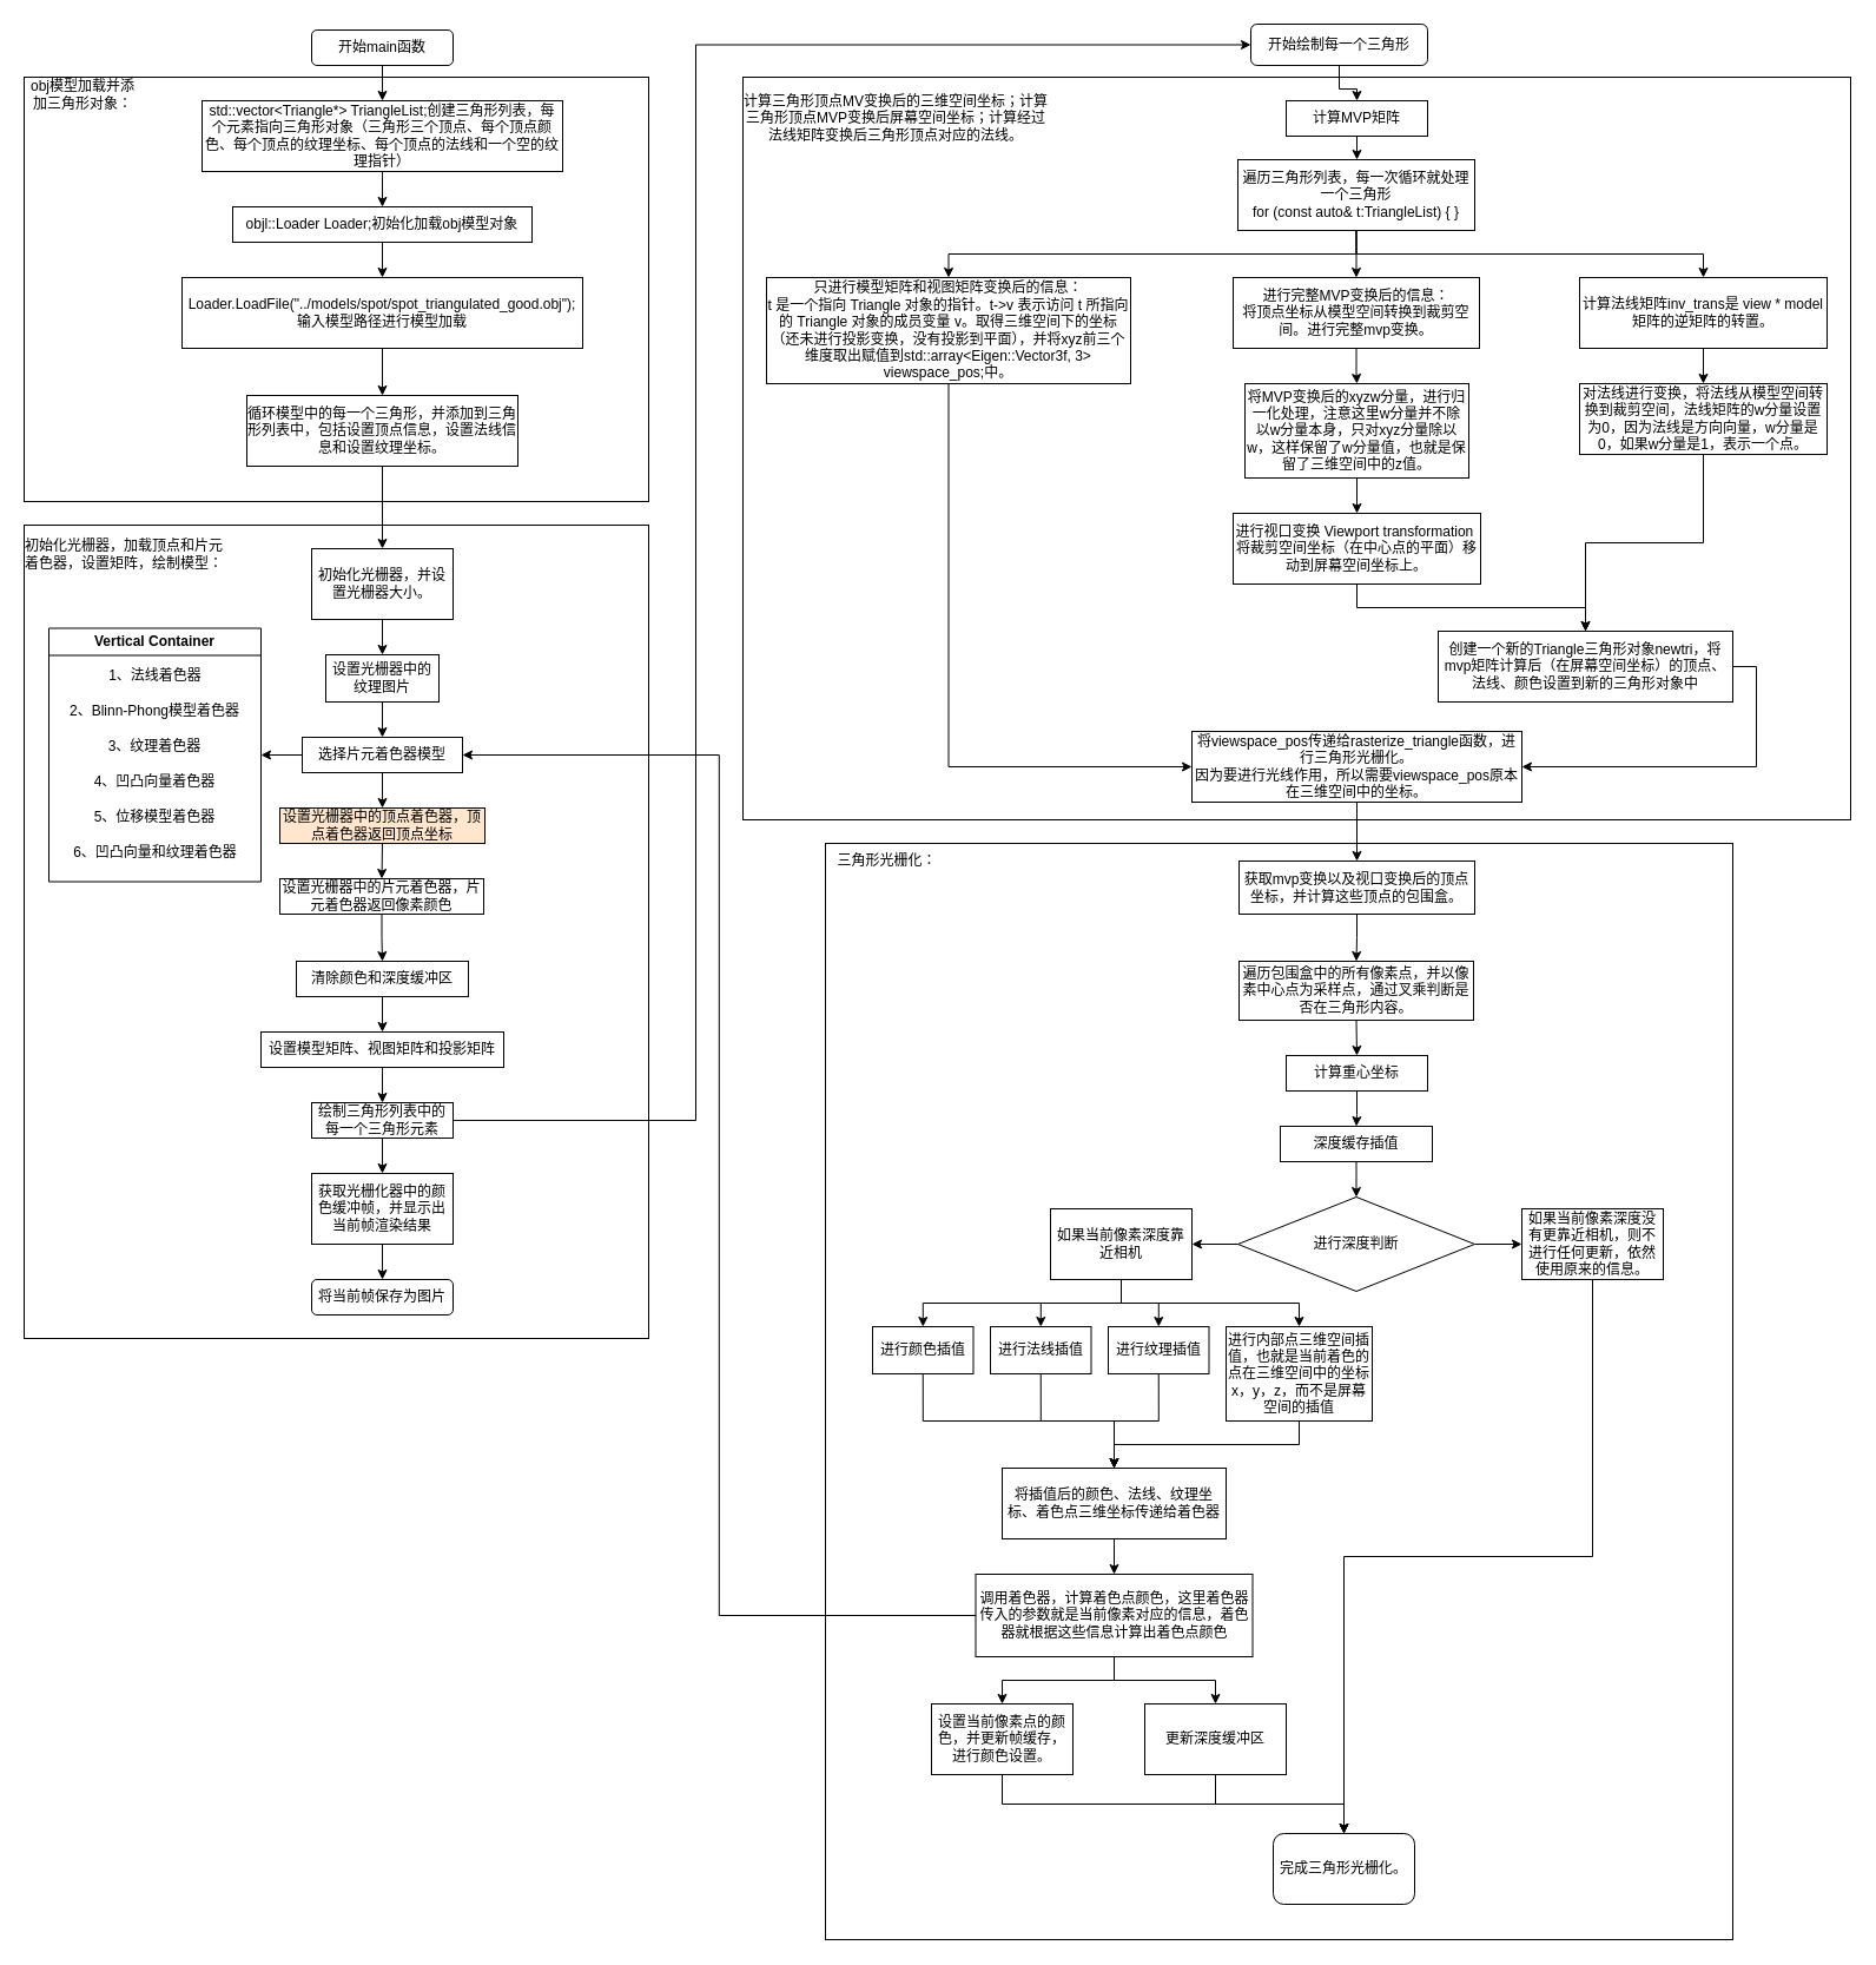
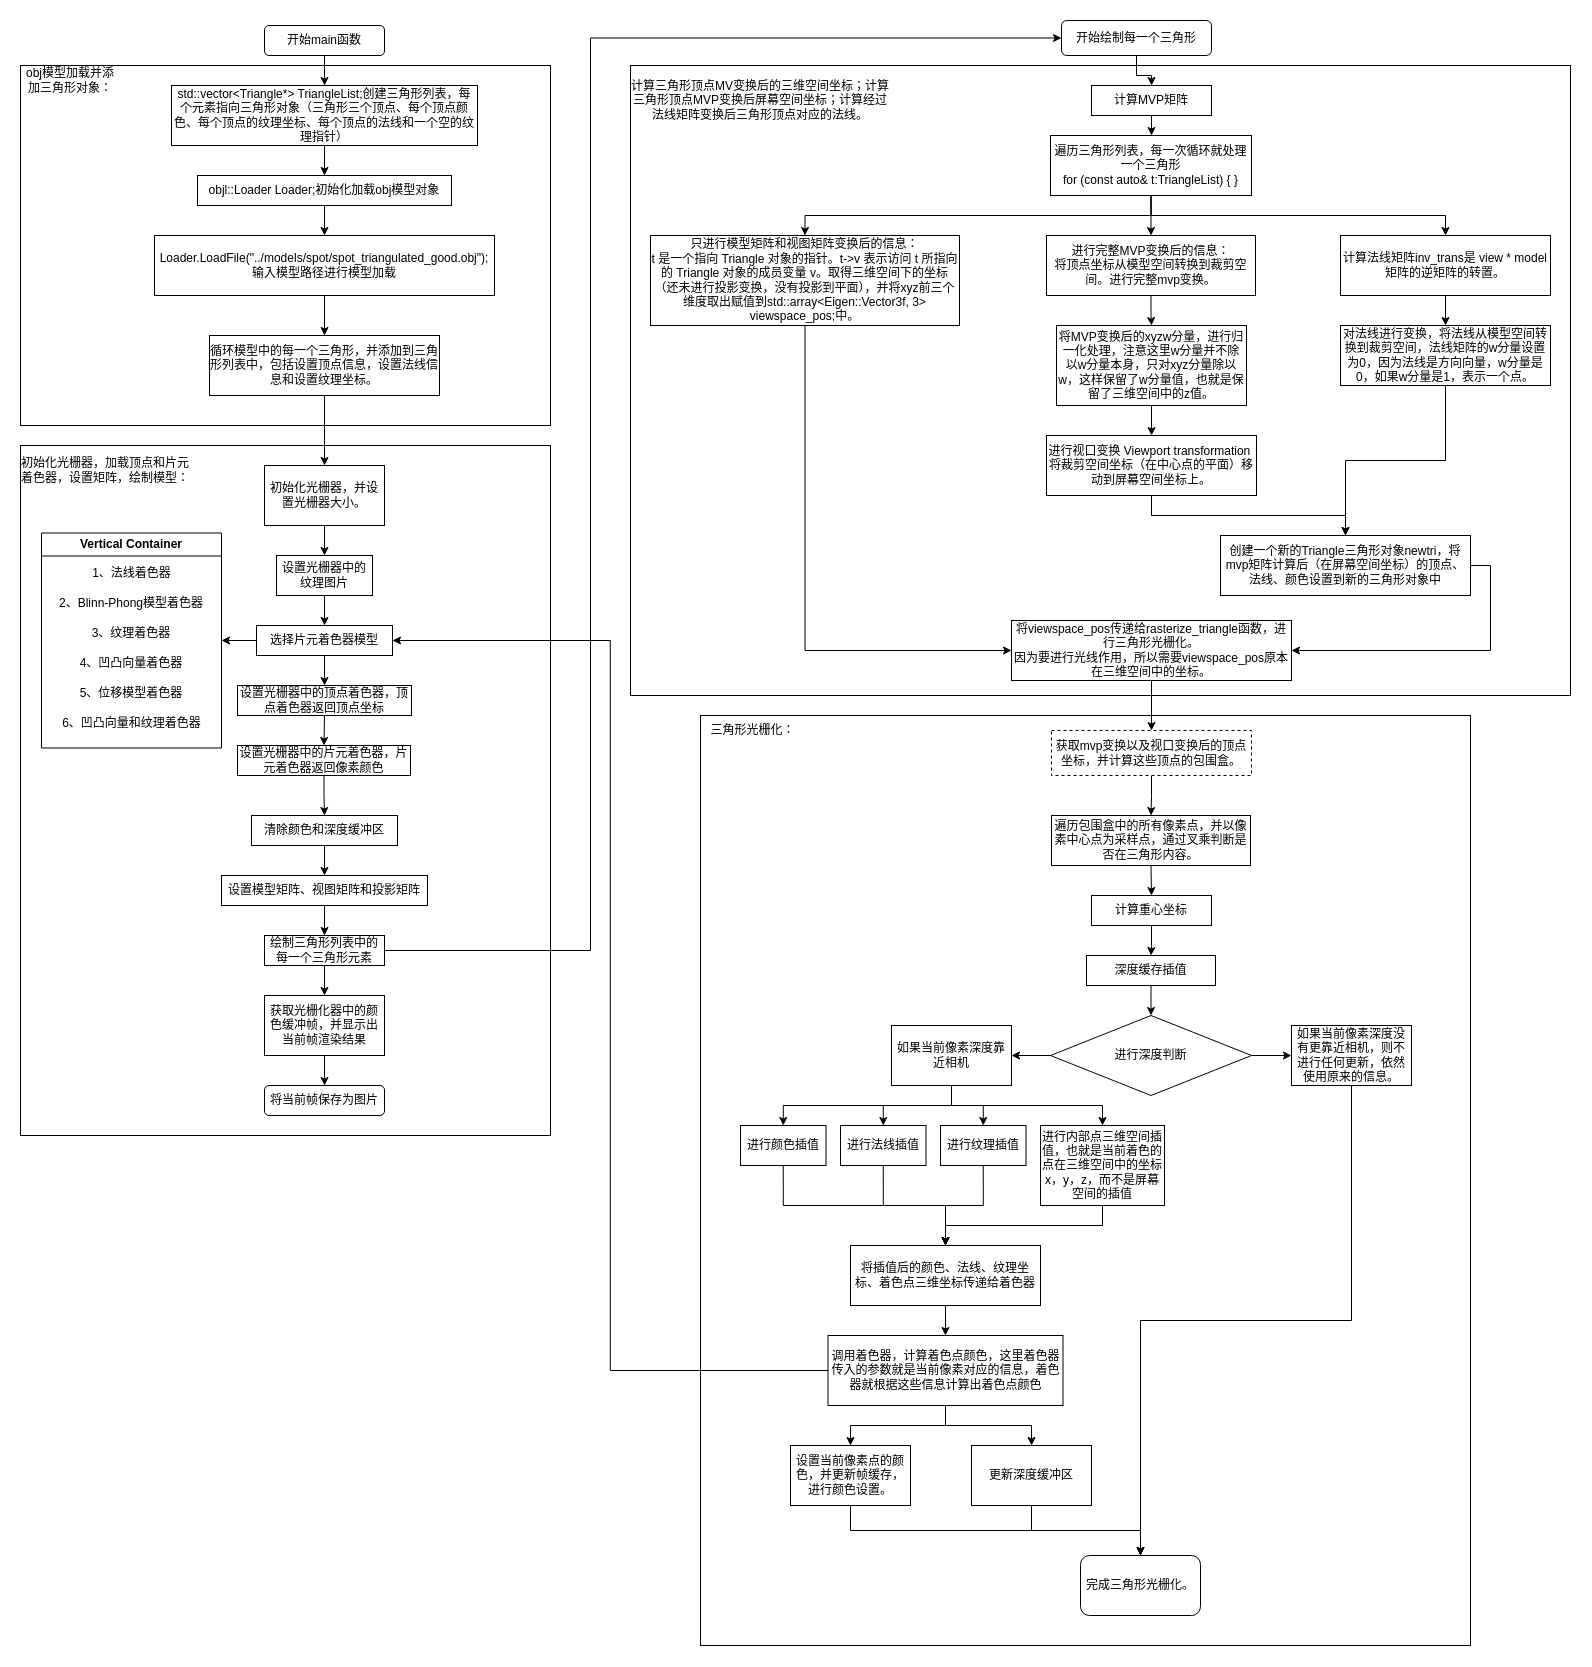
- <mxCell id="23" value="设置光栅器中的顶点着色器，顶点着色器返回顶点坐标" style="rounded=0;whiteSpace=wrap;html=1;fillColor=#ffe6cc;" parent="1" vertex="1"><mxGeometry x="237" y="685" width="174" height="30" as="geometry" /></mxCell>
+ <mxCell id="23" value="设置光栅器中的顶点着色器，顶点着色器返回顶点坐标" style="rounded=0;whiteSpace=wrap;html=1;" parent="1" vertex="1"><mxGeometry x="237" y="685" width="174" height="30" as="geometry" /></mxCell>
- <mxCell id="63" value="获取mvp变换以及视口变换后的顶点坐标，并计算这些顶点的包围盒。" style="rounded=0;whiteSpace=wrap;html=1;" parent="1" vertex="1"><mxGeometry x="1051" y="730" width="200" height="45" as="geometry" /></mxCell>
+ <mxCell id="63" value="获取mvp变换以及视口变换后的顶点坐标，并计算这些顶点的包围盒。" style="rounded=0;whiteSpace=wrap;html=1;dashed=1;" parent="1" vertex="1"><mxGeometry x="1051" y="730" width="200" height="45" as="geometry" /></mxCell>
